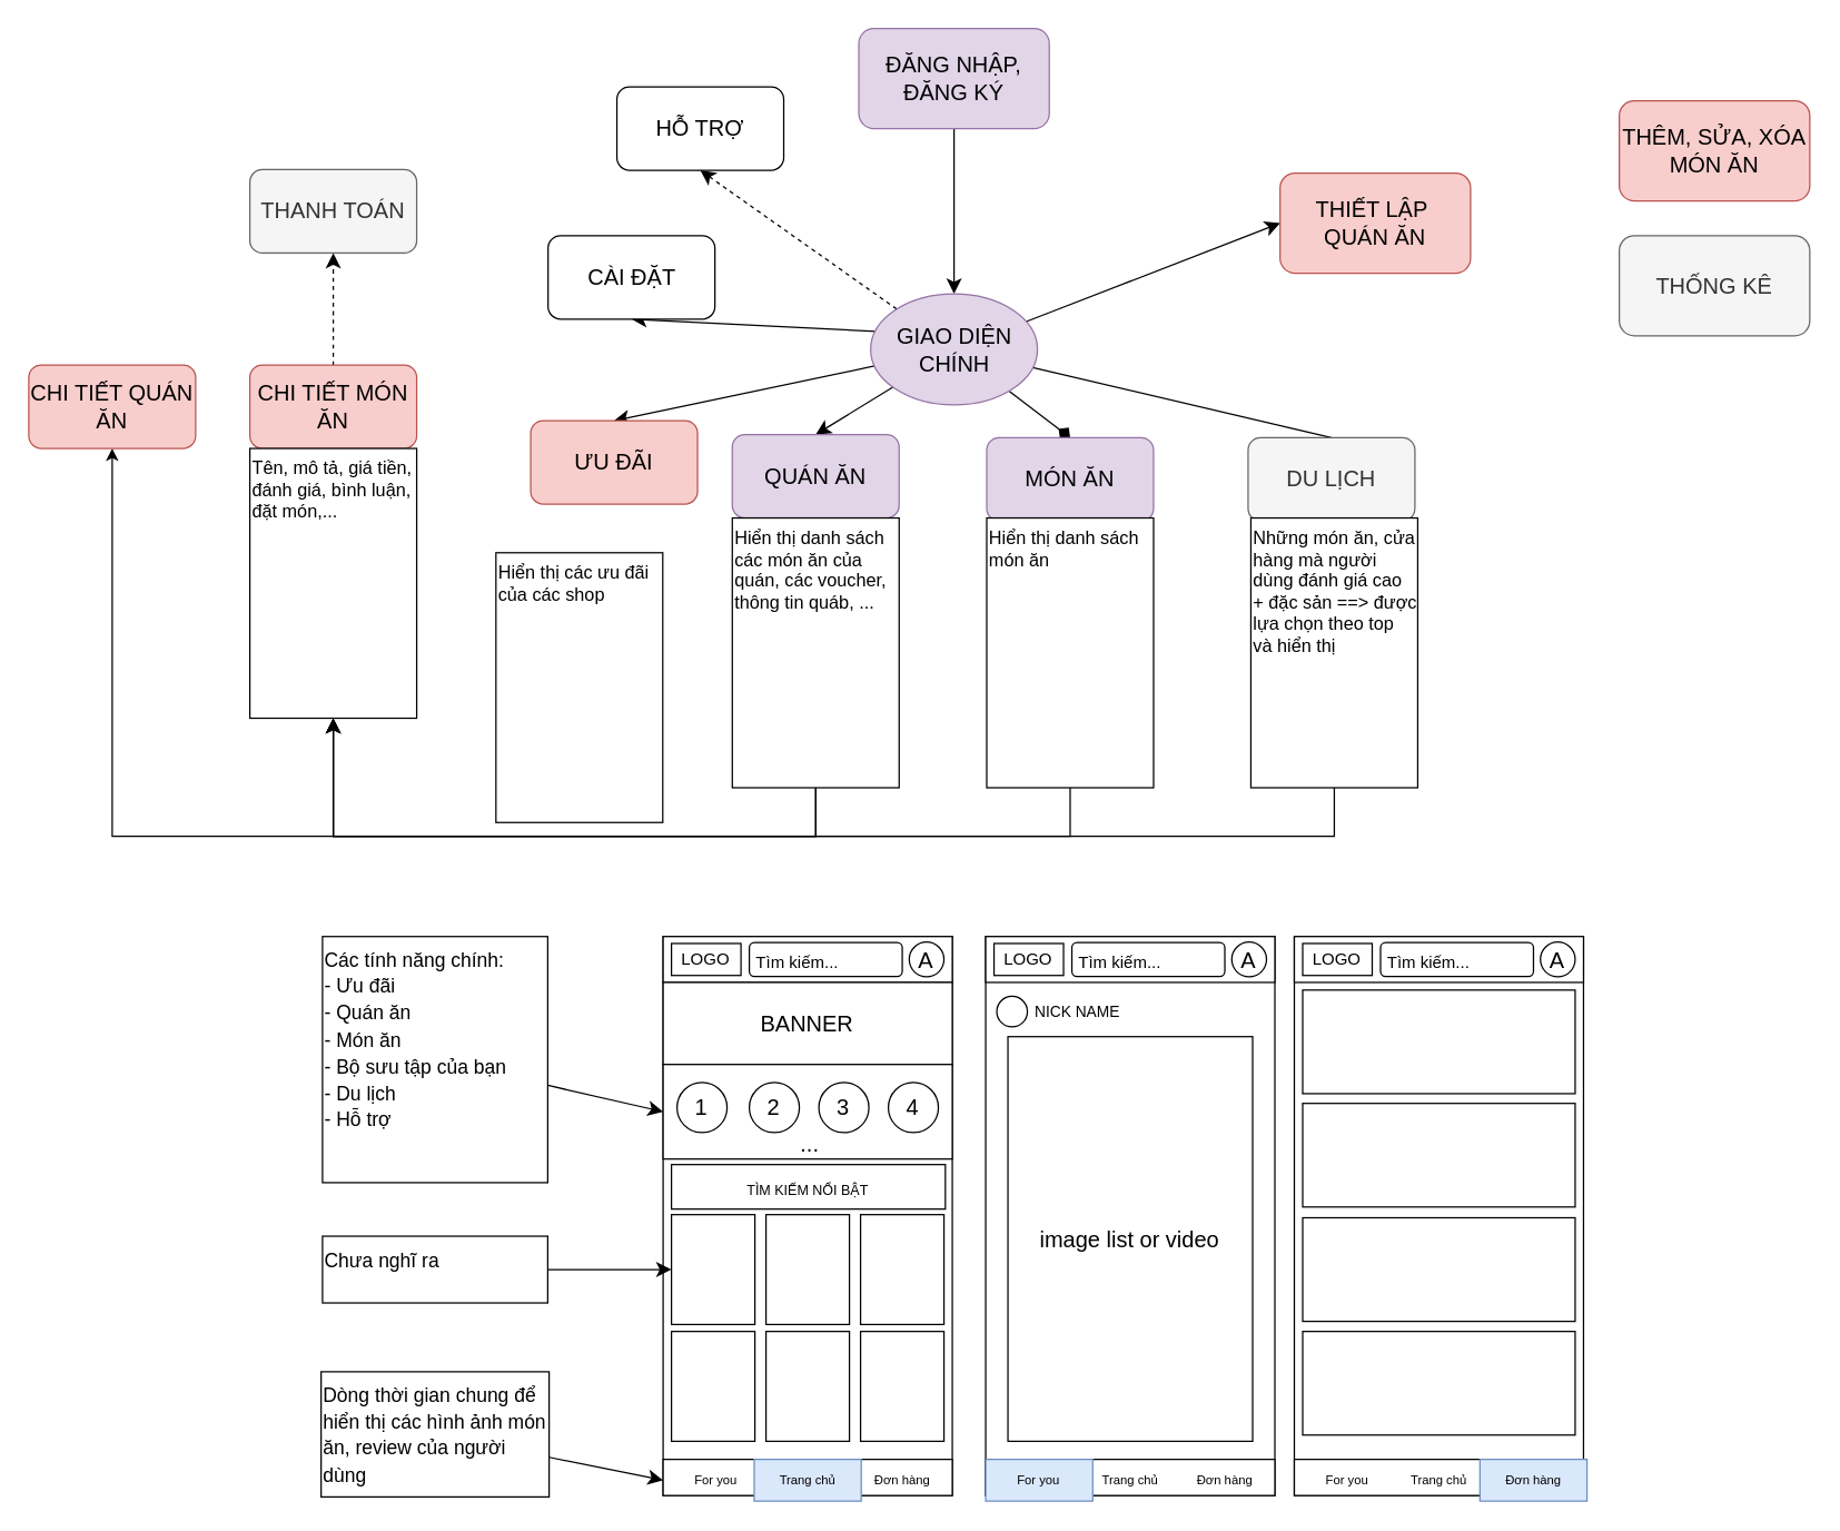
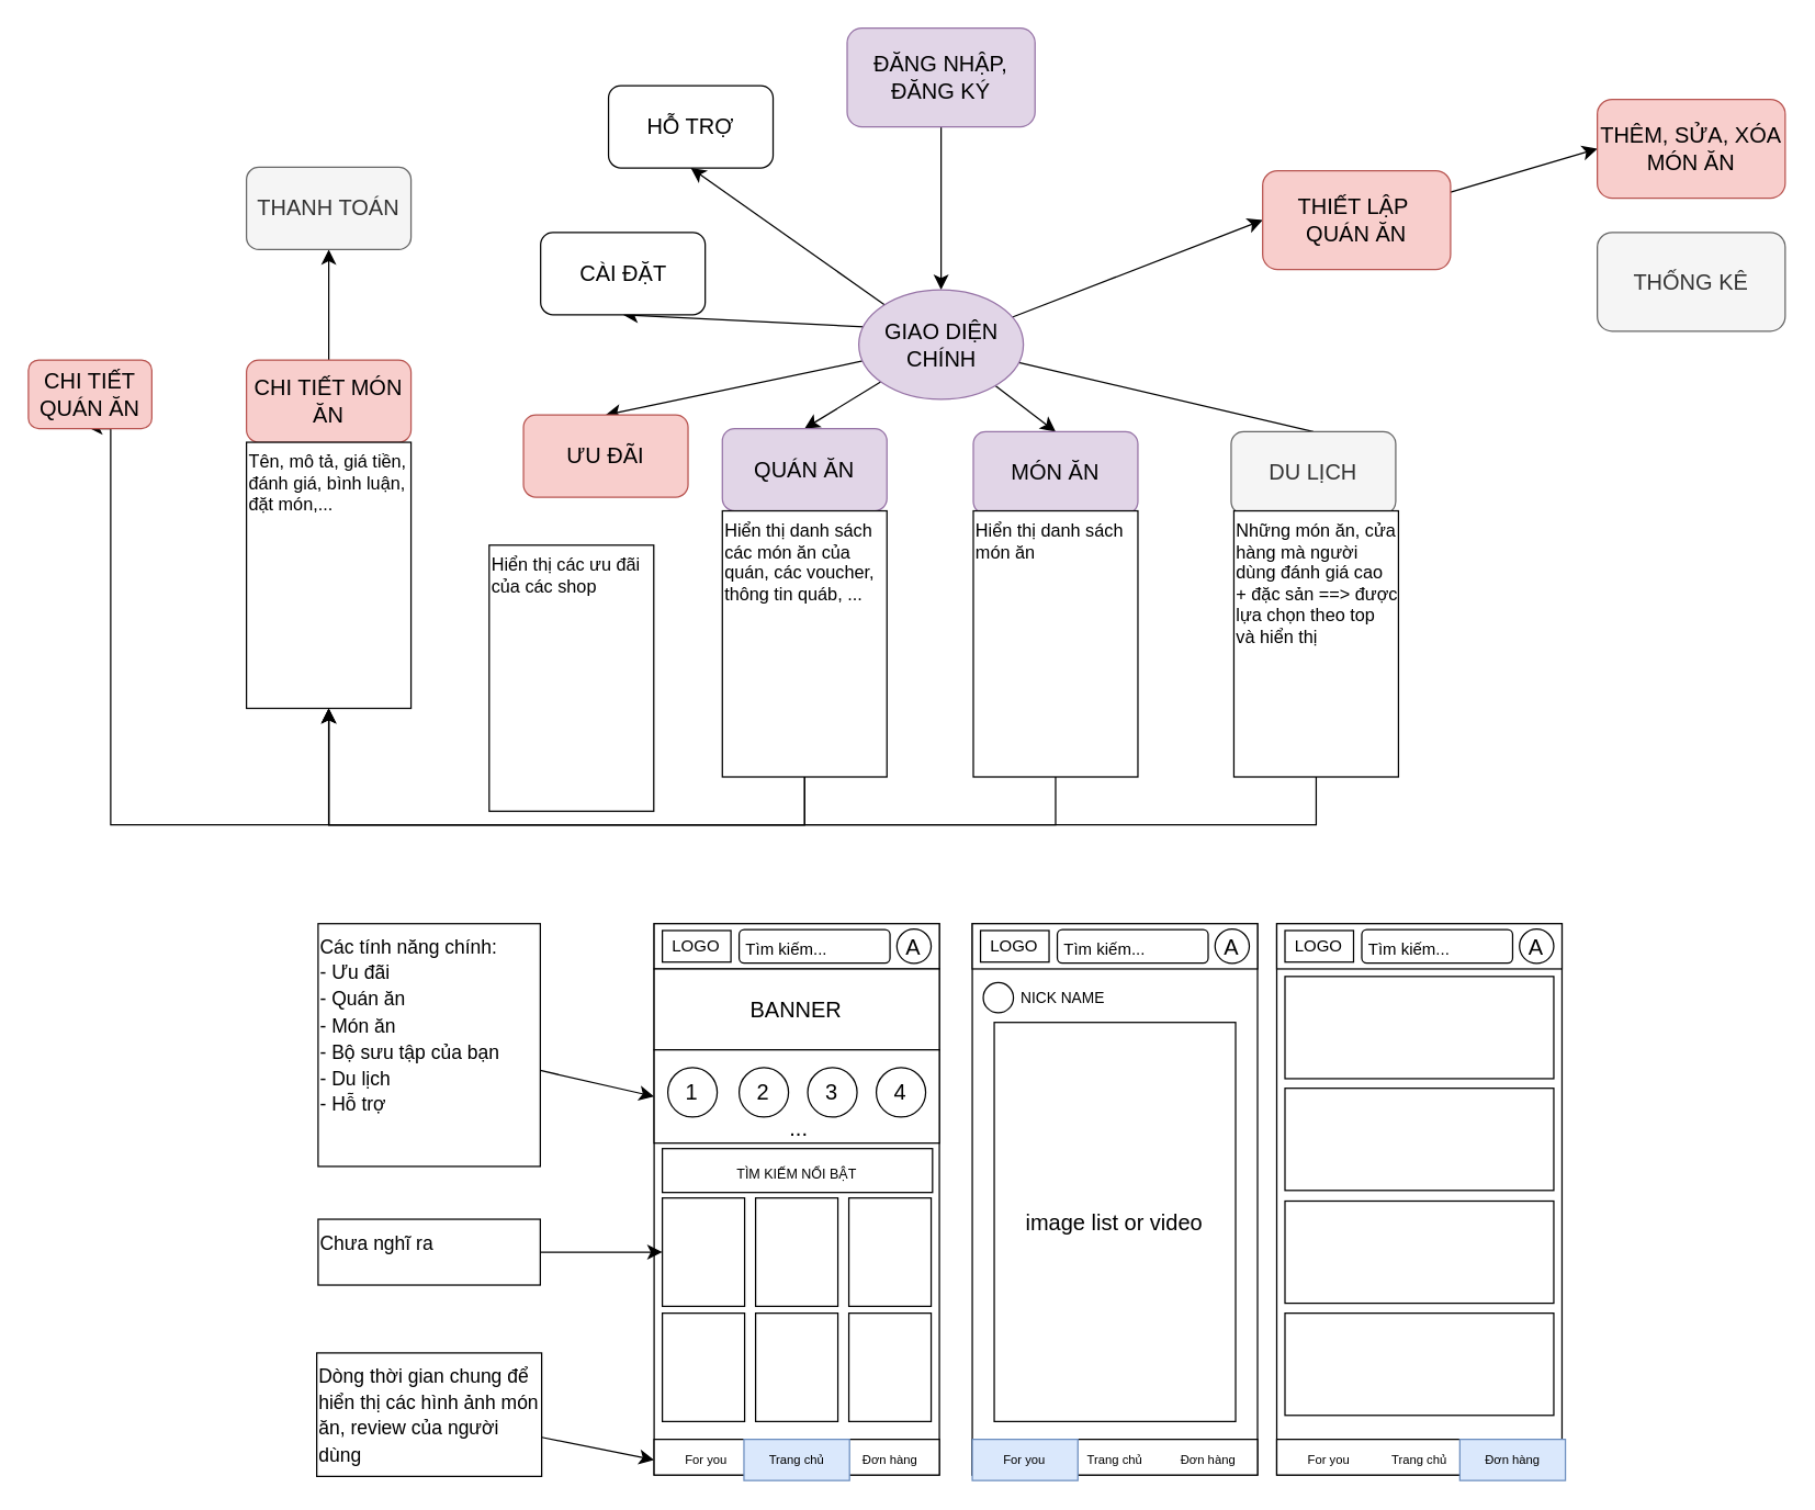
+ <mxCell id="84" style="edgeStyle=none;curved=1;rounded=0;orthogonalLoop=1;jettySize=auto;html=1;entryX=0;entryY=0.5;entryDx=0;entryDy=0;fontSize=12;startSize=8;endSize=8;" parent="1" source="85" target="86" edge="1"><mxGeometry relative="1" as="geometry" /></mxCell>
- <mxCell id="4" style="edgeStyle=none;curved=1;rounded=0;orthogonalLoop=1;jettySize=auto;html=1;entryX=0.5;entryY=1;entryDx=0;entryDy=0;fontSize=12;startSize=8;endSize=8;dashed=1;" parent="1" source="11" target="70" edge="1"><mxGeometry relative="1" as="geometry" /></mxCell>
+ <mxCell id="4" style="edgeStyle=none;curved=1;rounded=0;orthogonalLoop=1;jettySize=auto;html=1;entryX=0.5;entryY=1;entryDx=0;entryDy=0;fontSize=12;startSize=8;endSize=8;" parent="1" source="11" target="70" edge="1"><mxGeometry relative="1" as="geometry" /></mxCell>
- <mxCell id="79" style="edgeStyle=none;curved=1;rounded=0;orthogonalLoop=1;jettySize=auto;html=1;fontSize=12;startSize=8;endSize=8;dashed=1;" parent="1" source="80" target="83" edge="1"><mxGeometry relative="1" as="geometry"><mxPoint x="239" y="141.376" as="targetPoint" /></mxGeometry></mxCell>
+ <mxCell id="79" style="edgeStyle=none;curved=1;rounded=0;orthogonalLoop=1;jettySize=auto;html=1;fontSize=12;startSize=8;endSize=8;" parent="1" source="80" target="83" edge="1"><mxGeometry relative="1" as="geometry"><mxPoint x="239" y="141.376" as="targetPoint" /></mxGeometry></mxCell>
- <mxCell id="88" value="CHI TIẾT QUÁN ĂN" style="rounded=1;whiteSpace=wrap;html=1;fontSize=16;fillColor=#f8cecc;strokeColor=#b85450;" vertex="1" parent="1"><mxGeometry x="20" y="262" width="120" height="60" as="geometry" /></mxCell>
+ <mxCell id="88" value="CHI TIẾT QUÁN ĂN" style="rounded=1;whiteSpace=wrap;html=1;fontSize=16;fillColor=#f8cecc;strokeColor=#b85450;" vertex="1" parent="1"><mxGeometry x="20" y="262" width="90" height="50" as="geometry" /></mxCell>
- <mxCell id="7" style="edgeStyle=none;curved=1;rounded=0;orthogonalLoop=1;jettySize=auto;html=1;entryX=0.5;entryY=0;entryDx=0;entryDy=0;fontSize=12;startSize=8;endSize=8;endArrow=diamond;" parent="1" source="11" target="68" edge="1"><mxGeometry relative="1" as="geometry" /></mxCell>
+ <mxCell id="7" style="edgeStyle=none;curved=1;rounded=0;orthogonalLoop=1;jettySize=auto;html=1;entryX=0.5;entryY=0;entryDx=0;entryDy=0;fontSize=12;startSize=8;endSize=8;" parent="1" source="11" target="68" edge="1"><mxGeometry relative="1" as="geometry" /></mxCell>
